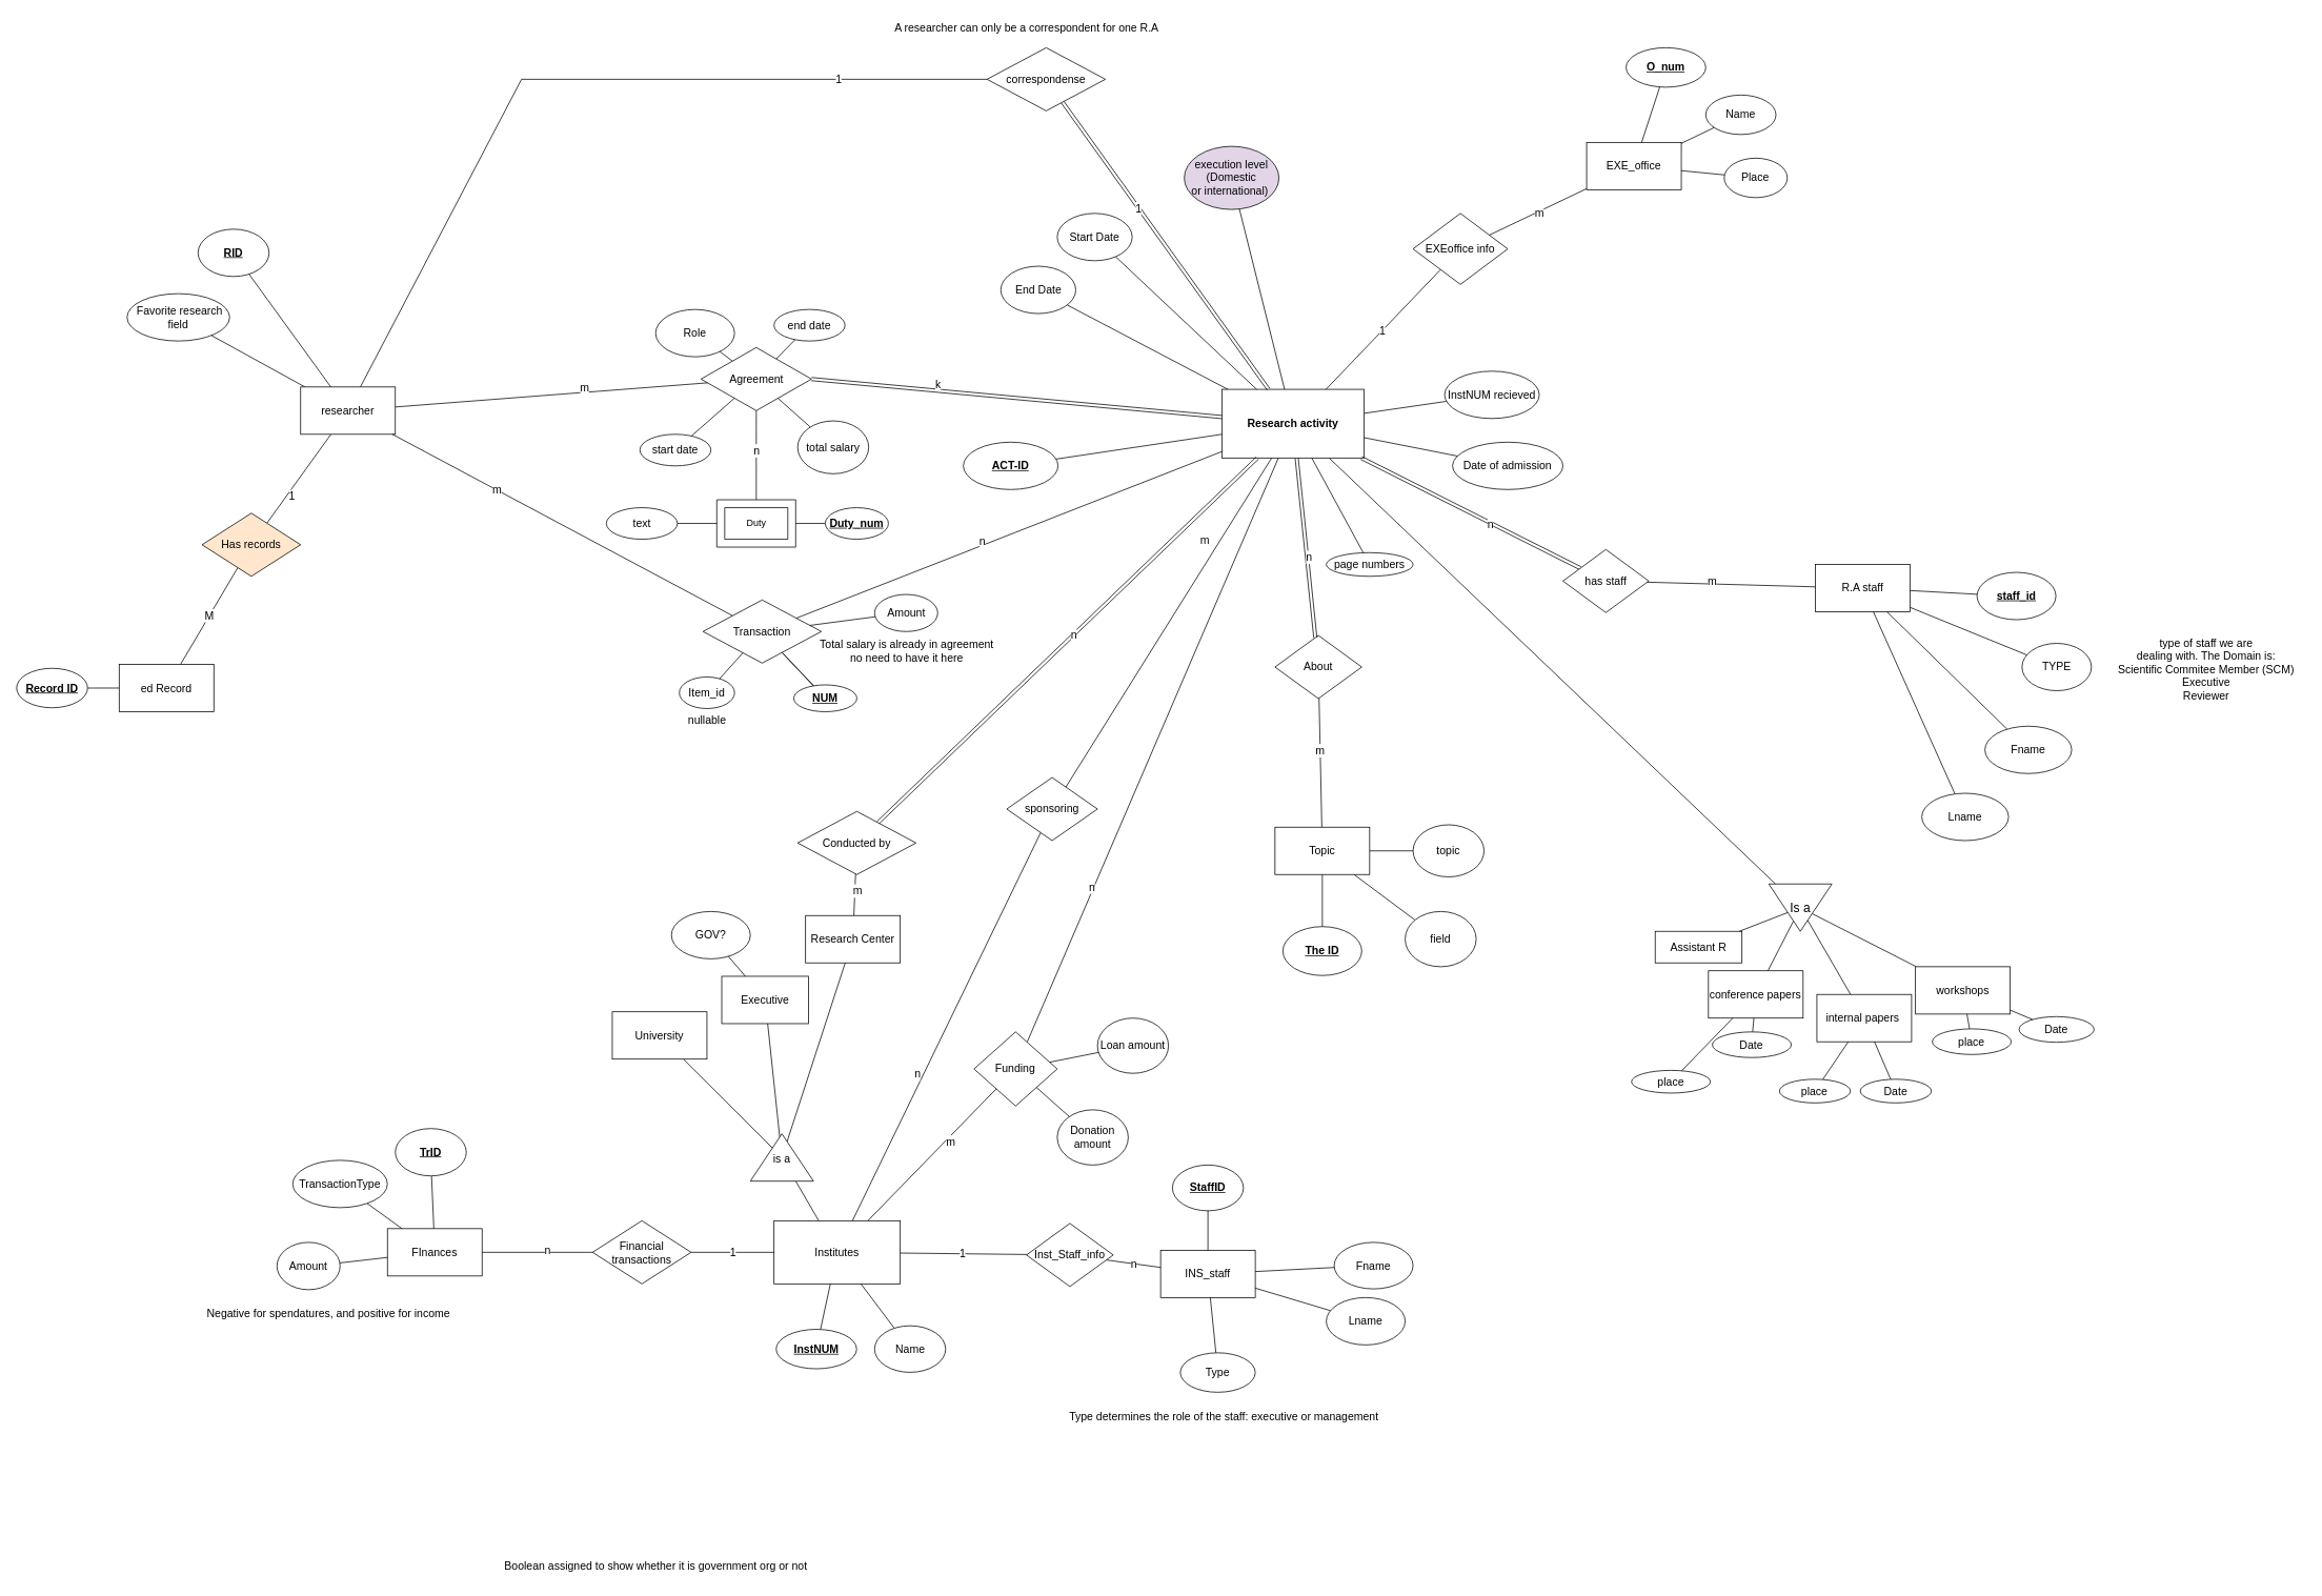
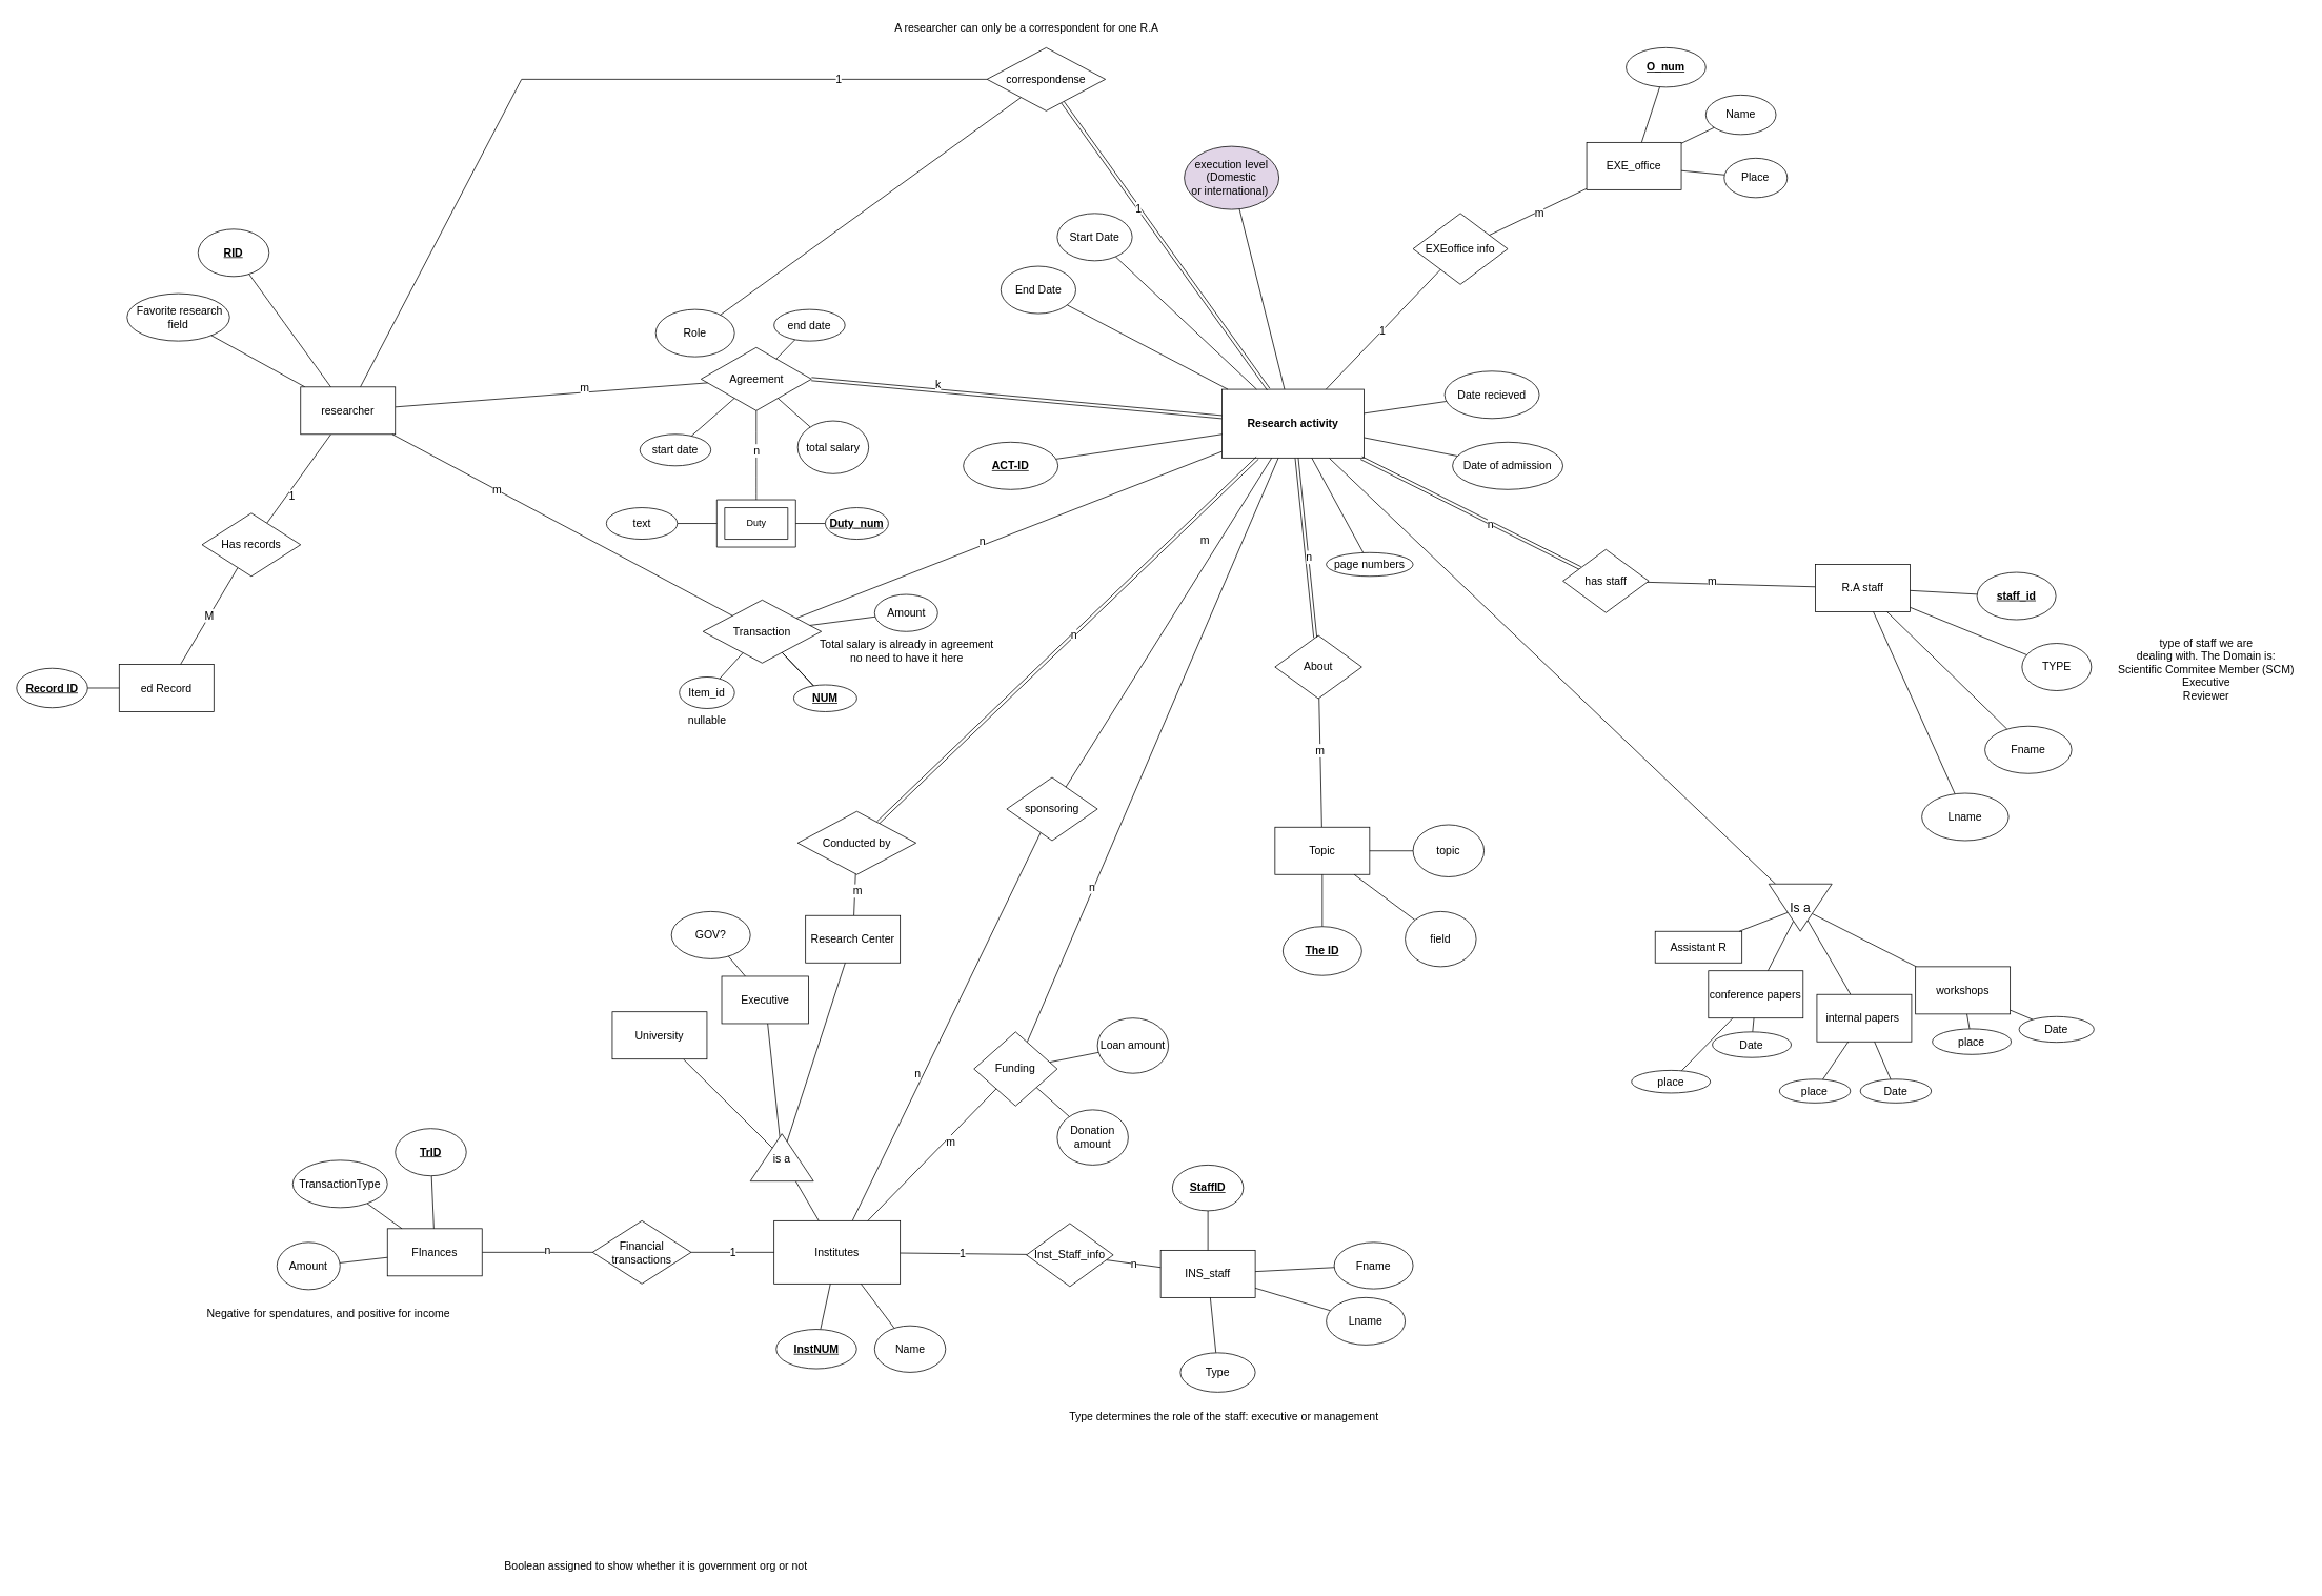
- <mxCell id="38" value="" style="endArrow=none;html=1;rounded=0;fontSize=14;" parent="1" source="37" target="4" edge="1"><mxGeometry width="50" height="50" relative="1" as="geometry"><mxPoint x="875" y="518" as="sourcePoint" /><mxPoint x="998" y="468" as="targetPoint" /></mxGeometry></mxCell>
+ <mxCell id="38" value="" style="endArrow=none;html=1;rounded=0;fontSize=14;" parent="1" source="37" target="137" edge="1"><mxGeometry width="50" height="50" relative="1" as="geometry"><mxPoint x="875" y="518" as="sourcePoint" /><mxPoint x="998" y="468" as="targetPoint" /></mxGeometry></mxCell>
- <mxCell id="114" value="InstNUM recieved" style="ellipse;whiteSpace=wrap;html=1;fontSize=14;" parent="1" vertex="1"><mxGeometry x="1830" y="470" width="120" height="60" as="geometry" /></mxCell>
+ <mxCell id="114" value="Date recieved" style="ellipse;whiteSpace=wrap;html=1;fontSize=14;" parent="1" vertex="1"><mxGeometry x="1830" y="470" width="120" height="60" as="geometry" /></mxCell>
- <mxCell id="61" value="Has records" style="rhombus;whiteSpace=wrap;html=1;fontSize=14;fillColor=#ffe6cc;" parent="1" vertex="1"><mxGeometry x="255" y="650" width="125" height="80" as="geometry" /></mxCell>
+ <mxCell id="61" value="Has records" style="rhombus;whiteSpace=wrap;html=1;fontSize=14;" parent="1" vertex="1"><mxGeometry x="255" y="650" width="125" height="80" as="geometry" /></mxCell>
